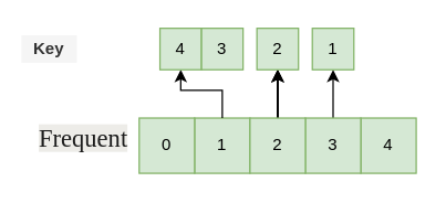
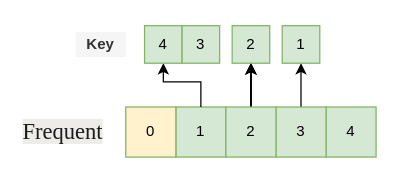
- <mxCell id="18" value="Key" style="text;html=1;fillColor=#f5f5f5;align=center;verticalAlign=middle;whiteSpace=wrap;rounded=0;fontColor=#333333;fontStyle=1" vertex="1" parent="1"><mxGeometry x="15" y="25" width="40" height="20" as="geometry" /></mxCell>
+ <mxCell id="18" value="Key" style="text;html=1;fillColor=#f5f5f5;align=center;verticalAlign=middle;whiteSpace=wrap;rounded=0;fontColor=#333333;fontStyle=1" vertex="1" parent="1"><mxGeometry x="60" y="25" width="40" height="20" as="geometry" /></mxCell>
- <mxCell id="17" value="&#10;&#10;&lt;span style=&quot;color: rgb(27, 27, 27); font-family: metropolis, avenir, &amp;quot;avenir next&amp;quot;; font-size: 18px; font-style: normal; font-weight: 400; letter-spacing: normal; text-indent: 0px; text-transform: none; word-spacing: 0px; background-color: rgb(237, 236, 232); display: inline; float: none;&quot;&gt;Frequent&lt;/span&gt;&#10;&#10;" style="text;html=1;strokeColor=none;fillColor=none;align=center;verticalAlign=middle;whiteSpace=wrap;rounded=0;" vertex="1" parent="1"><mxGeometry x="30" y="90" width="60" height="20" as="geometry" /></mxCell>
+ <mxCell id="17" value="&#10;&#10;&lt;span style=&quot;color: rgb(27, 27, 27); font-family: metropolis, avenir, &amp;quot;avenir next&amp;quot;; font-size: 18px; font-style: normal; font-weight: 400; letter-spacing: normal; text-indent: 0px; text-transform: none; word-spacing: 0px; background-color: rgb(237, 236, 232); display: inline; float: none;&quot;&gt;Frequent&lt;/span&gt;&#10;&#10;" style="text;html=1;strokeColor=none;fillColor=none;align=center;verticalAlign=middle;whiteSpace=wrap;rounded=0;" vertex="1" parent="1"><mxGeometry x="20" y="95" width="60" height="20" as="geometry" /></mxCell>
- <mxCell id="12" value="0" style="rounded=0;whiteSpace=wrap;html=1;fillColor=#d5e8d4;strokeColor=#82b366;" vertex="1" parent="1"><mxGeometry x="100" y="85" width="40" height="40" as="geometry" /></mxCell>
+ <mxCell id="12" value="0" style="rounded=0;whiteSpace=wrap;html=1;fillColor=#fff2cc;strokeColor=#82b366;" vertex="1" parent="1"><mxGeometry x="100" y="85" width="40" height="40" as="geometry" /></mxCell>
